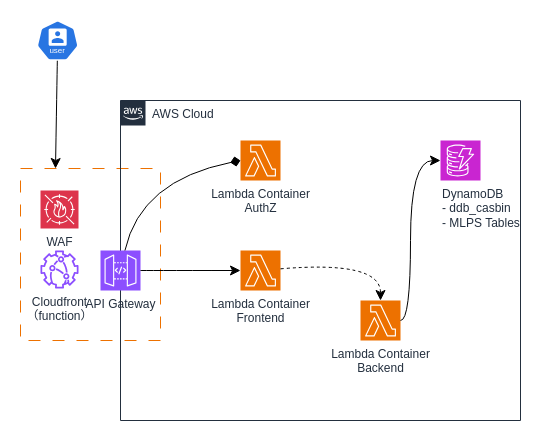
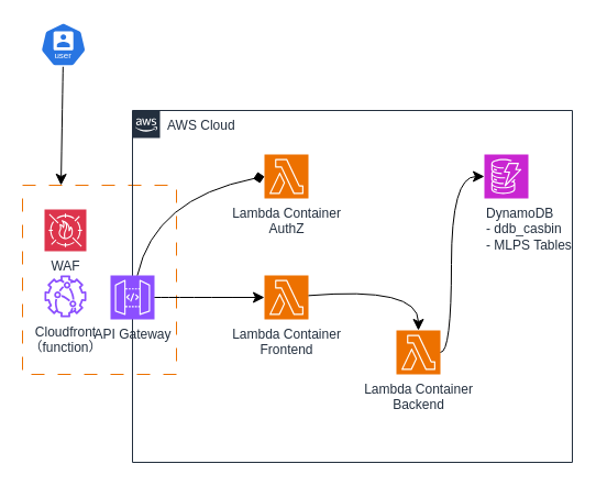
- <mxCell id="11" style="edgeStyle=none;curved=1;rounded=0;orthogonalLoop=1;jettySize=auto;html=1;entryX=0.5;entryY=0;entryDx=0;entryDy=0;entryPerimeter=0;fontSize=12;startSize=8;endSize=8;dashed=1;" edge="1" parent="3" source="5" target="7"><mxGeometry relative="1" as="geometry"><Array as="points"><mxPoint x="260" y="160" /></Array></mxGeometry></mxCell>
+ <mxCell id="11" style="edgeStyle=none;curved=1;rounded=0;orthogonalLoop=1;jettySize=auto;html=1;entryX=0.5;entryY=0;entryDx=0;entryDy=0;entryPerimeter=0;fontSize=12;startSize=8;endSize=8;" edge="1" parent="3" source="5" target="7"><mxGeometry relative="1" as="geometry"><Array as="points"><mxPoint x="260" y="160" /></Array></mxGeometry></mxCell>
